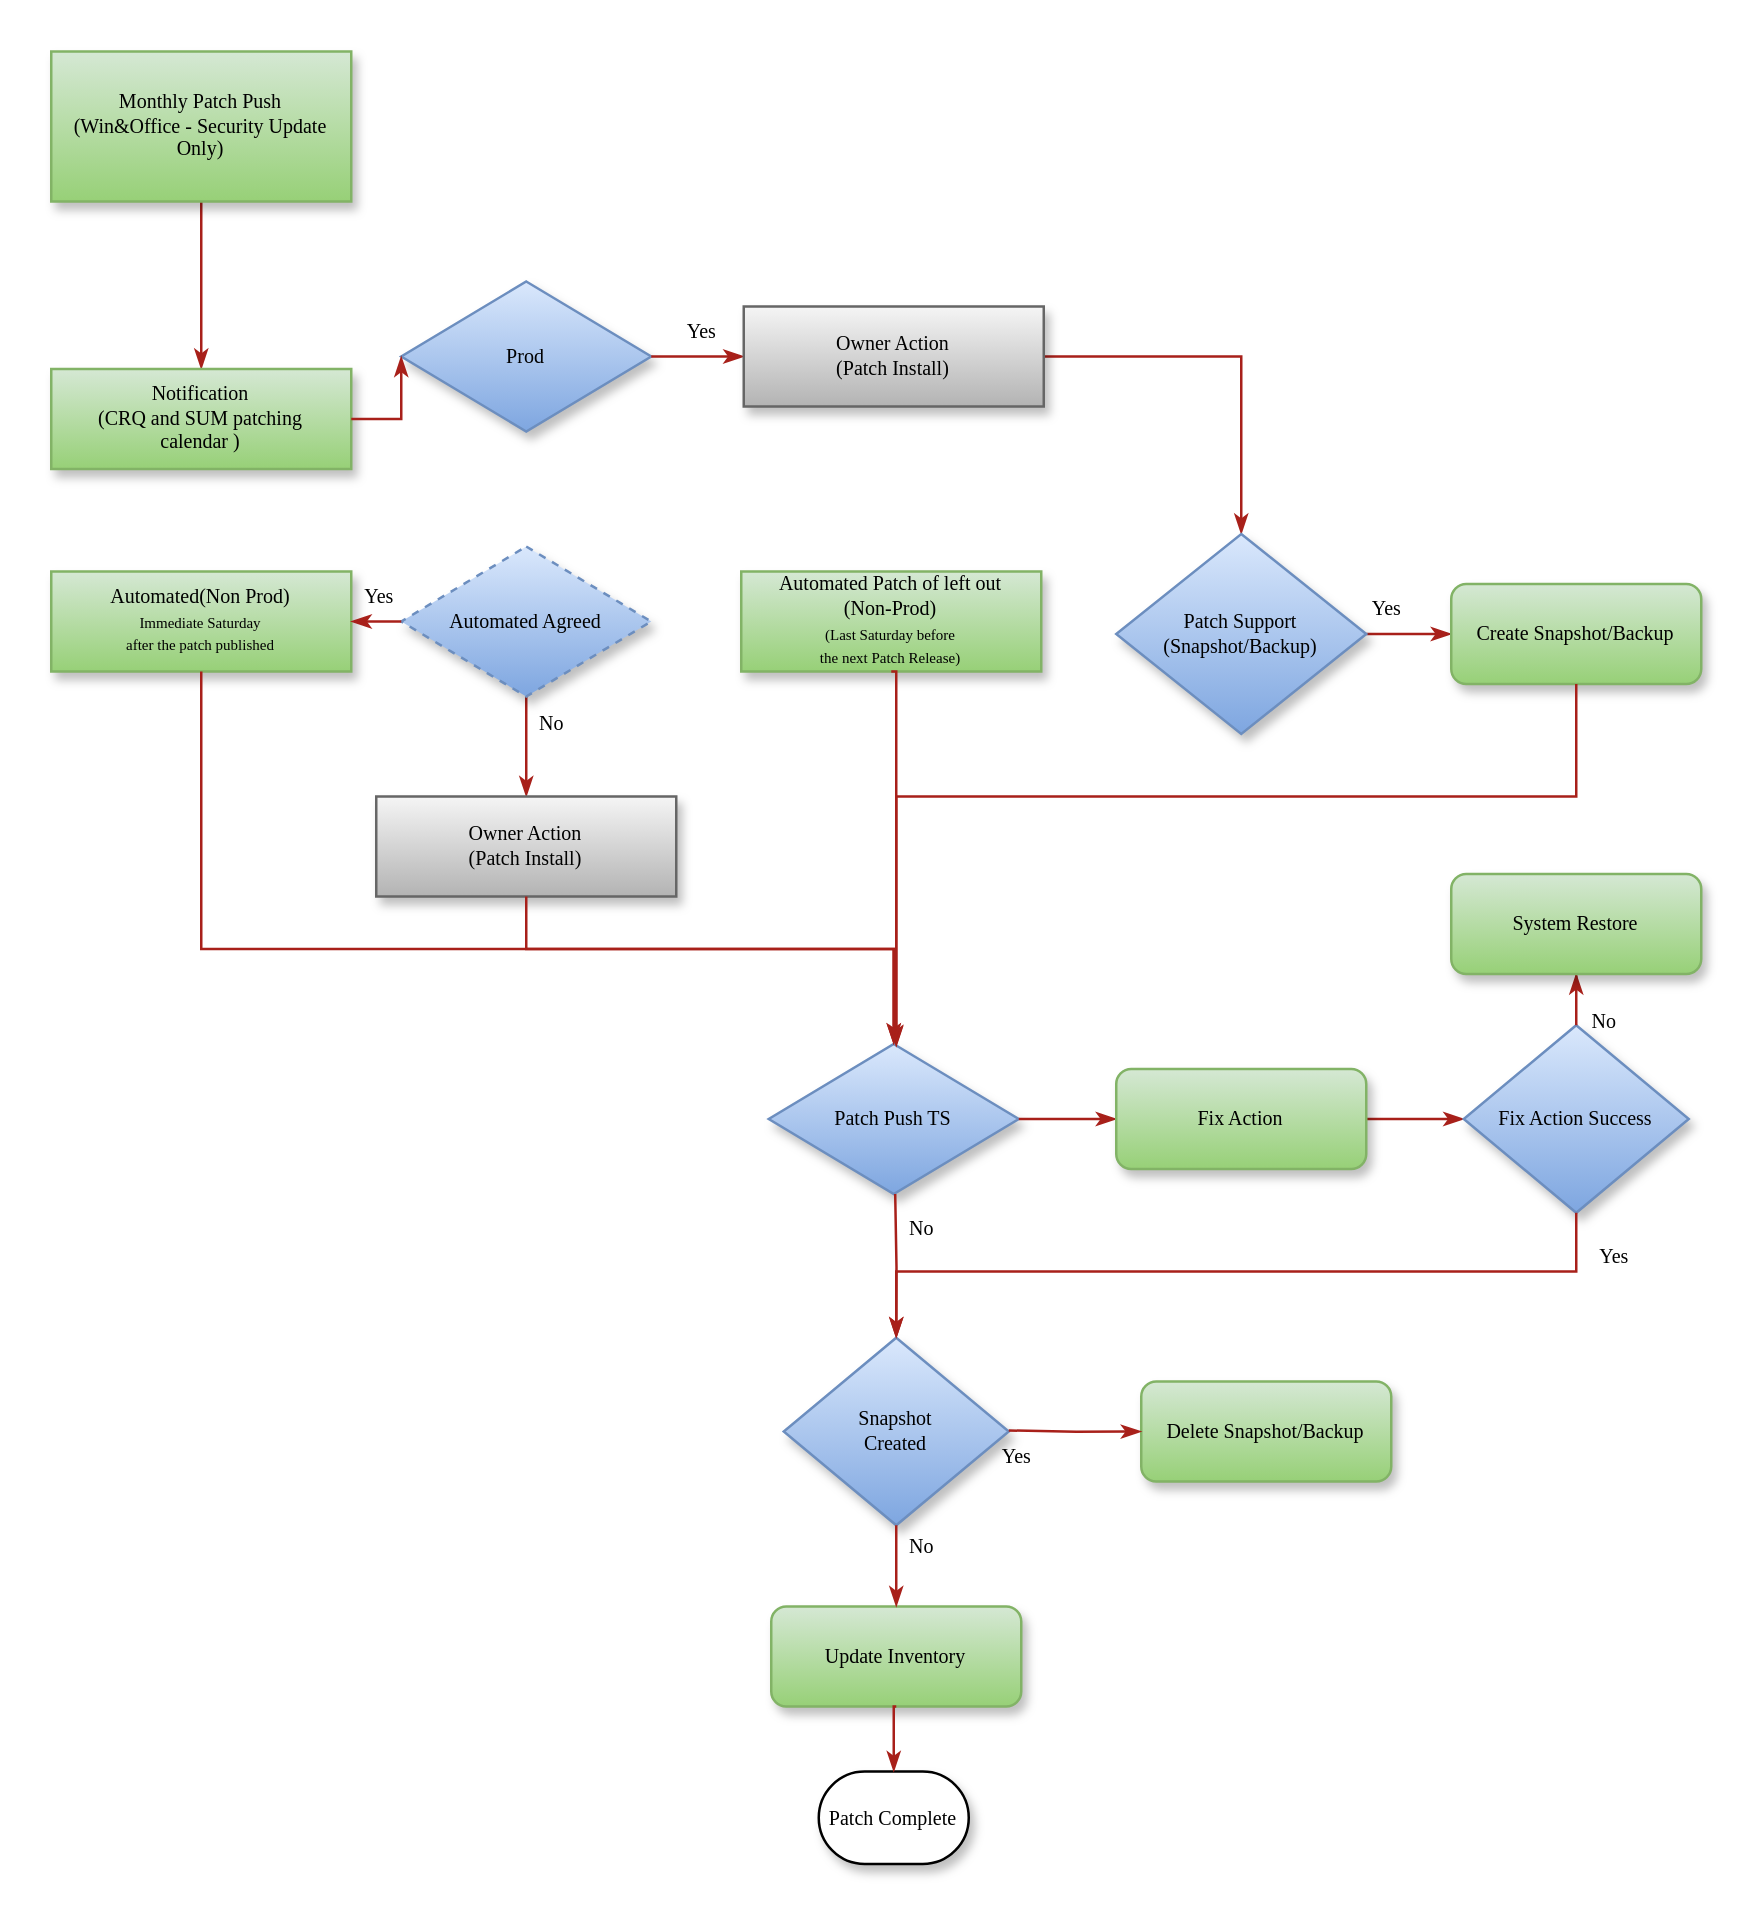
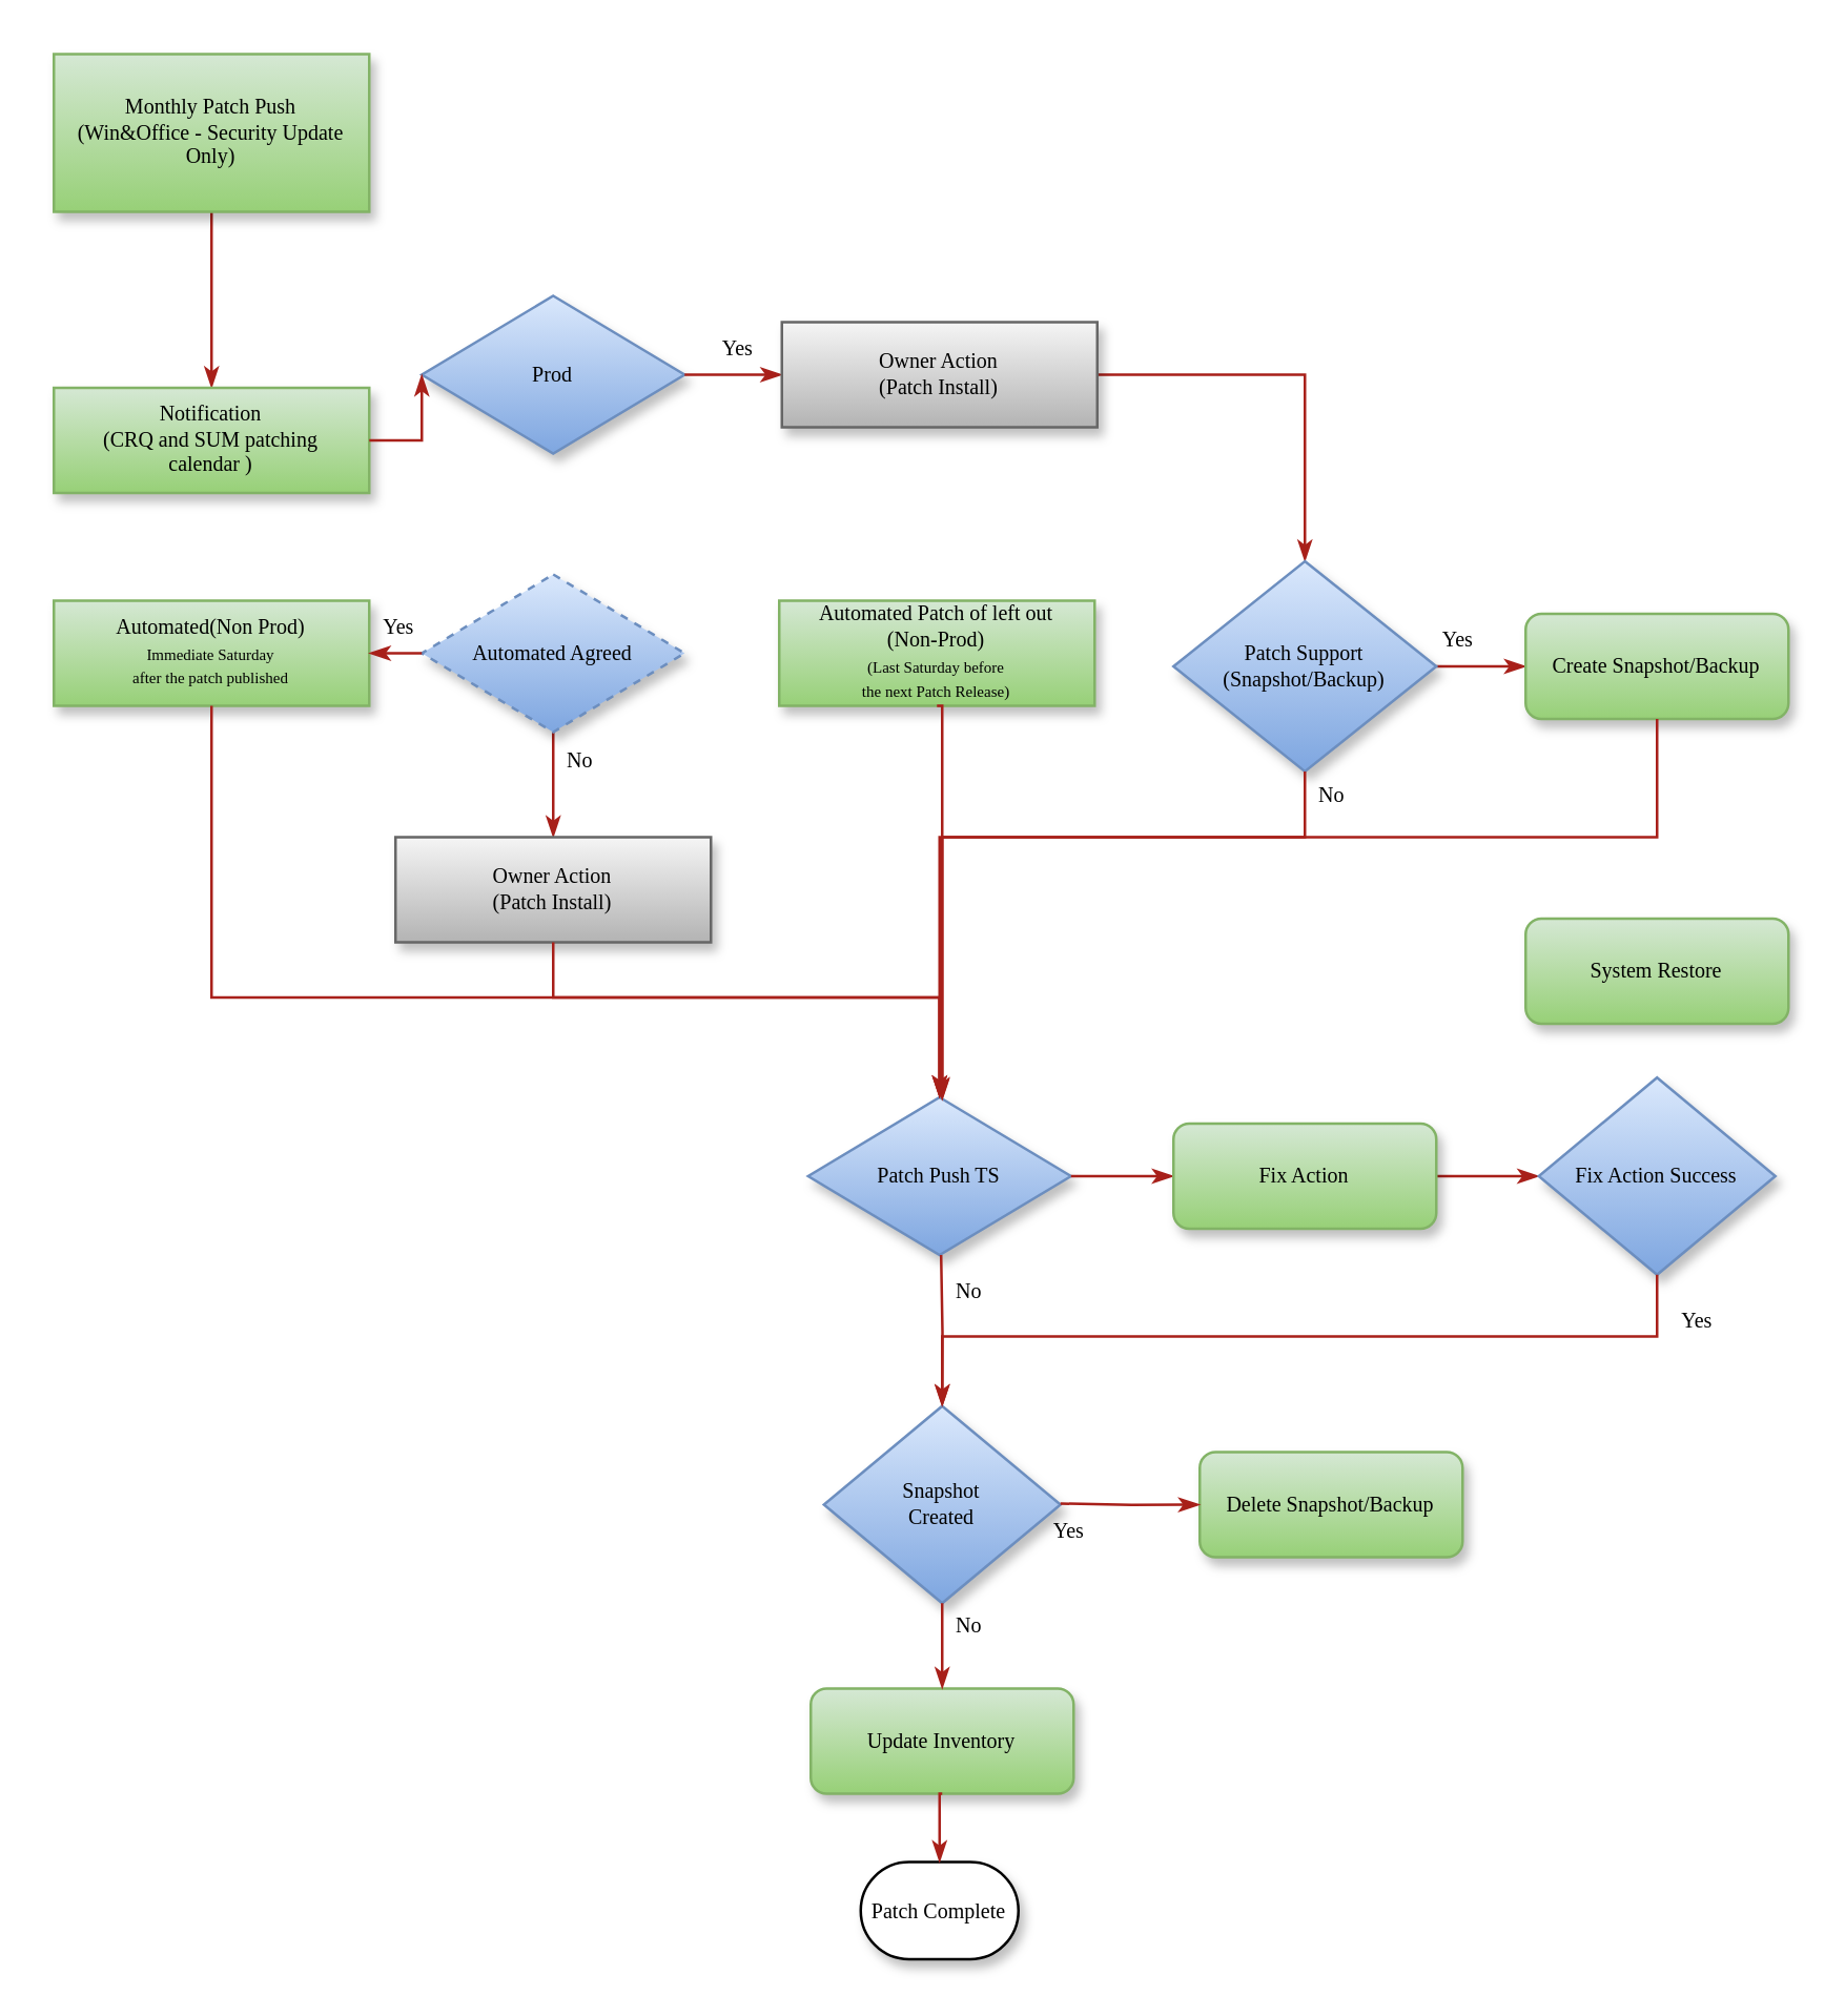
+ <mxCell id="21" value="No" style="edgeStyle=orthogonalEdgeStyle;rounded=0;html=1;labelBackgroundColor=none;startSize=5;endArrow=classicThin;endFill=1;endSize=5;jettySize=auto;orthogonalLoop=1;strokeWidth=1;fontFamily=Verdana;fontSize=8;exitX=0.5;exitY=1;exitDx=0;exitDy=0;strokeColor=#A8201A;fontColor=default;" edge="1" parent="1" source="11" target="18"><mxGeometry x="-0.929" y="10" relative="1" as="geometry"><mxPoint as="offset" /><mxPoint x="547.66" y="293" as="sourcePoint" /><mxPoint x="188" y="328" as="targetPoint" /><Array as="points"><mxPoint x="496" y="318" /><mxPoint x="357" y="318" /></Array></mxGeometry></mxCell>
- <mxCell id="24" value="No" style="edgeStyle=orthogonalEdgeStyle;rounded=0;html=1;labelBackgroundColor=none;startSize=5;endArrow=classicThin;endFill=1;endSize=5;jettySize=auto;orthogonalLoop=1;strokeWidth=1;fontFamily=Verdana;fontSize=8;strokeColor=#A8201A;fontColor=default;" edge="1" parent="1" source="22" target="32"><mxGeometry x="-0.916" y="-11" relative="1" as="geometry"><mxPoint x="686" y="406" as="sourcePoint" /><mxPoint x="416" y="578" as="targetPoint" /><mxPoint as="offset" /></mxGeometry></mxCell>
